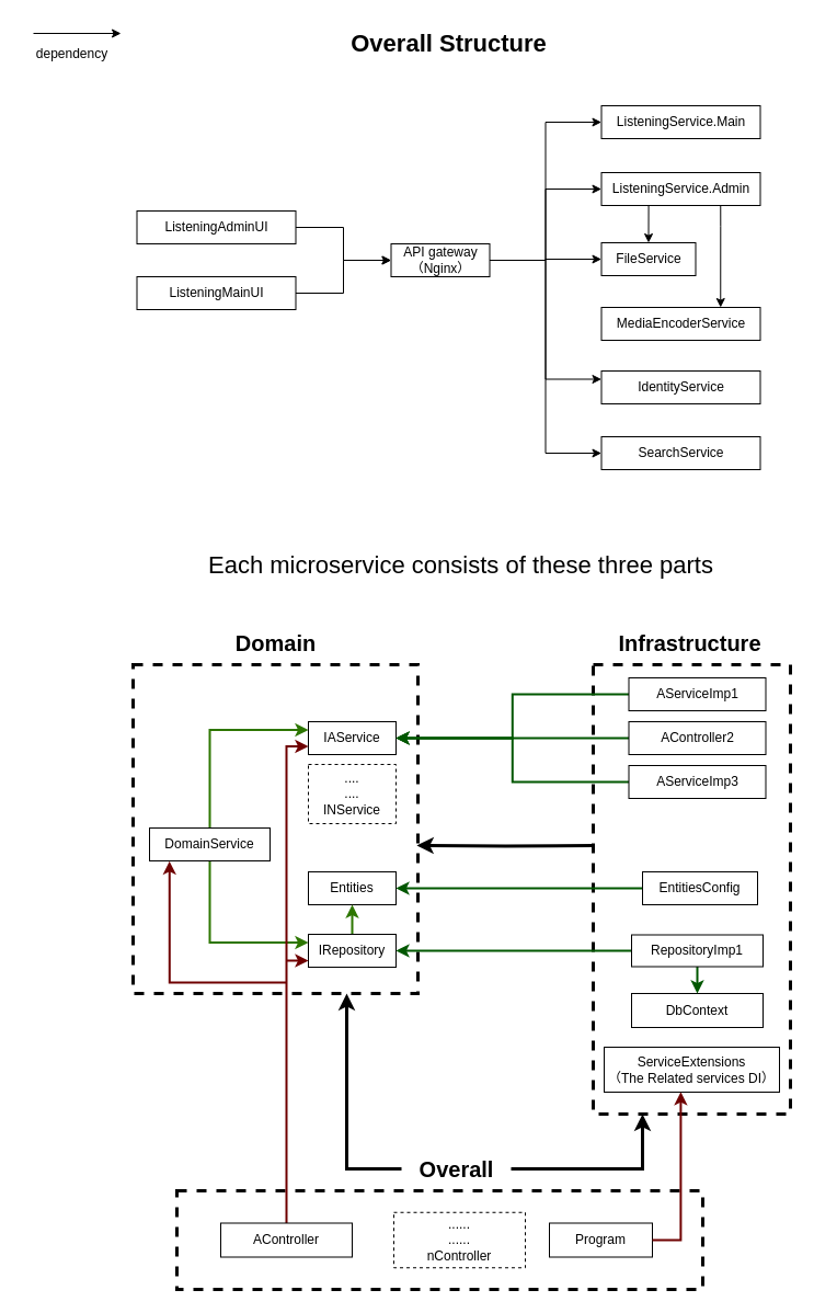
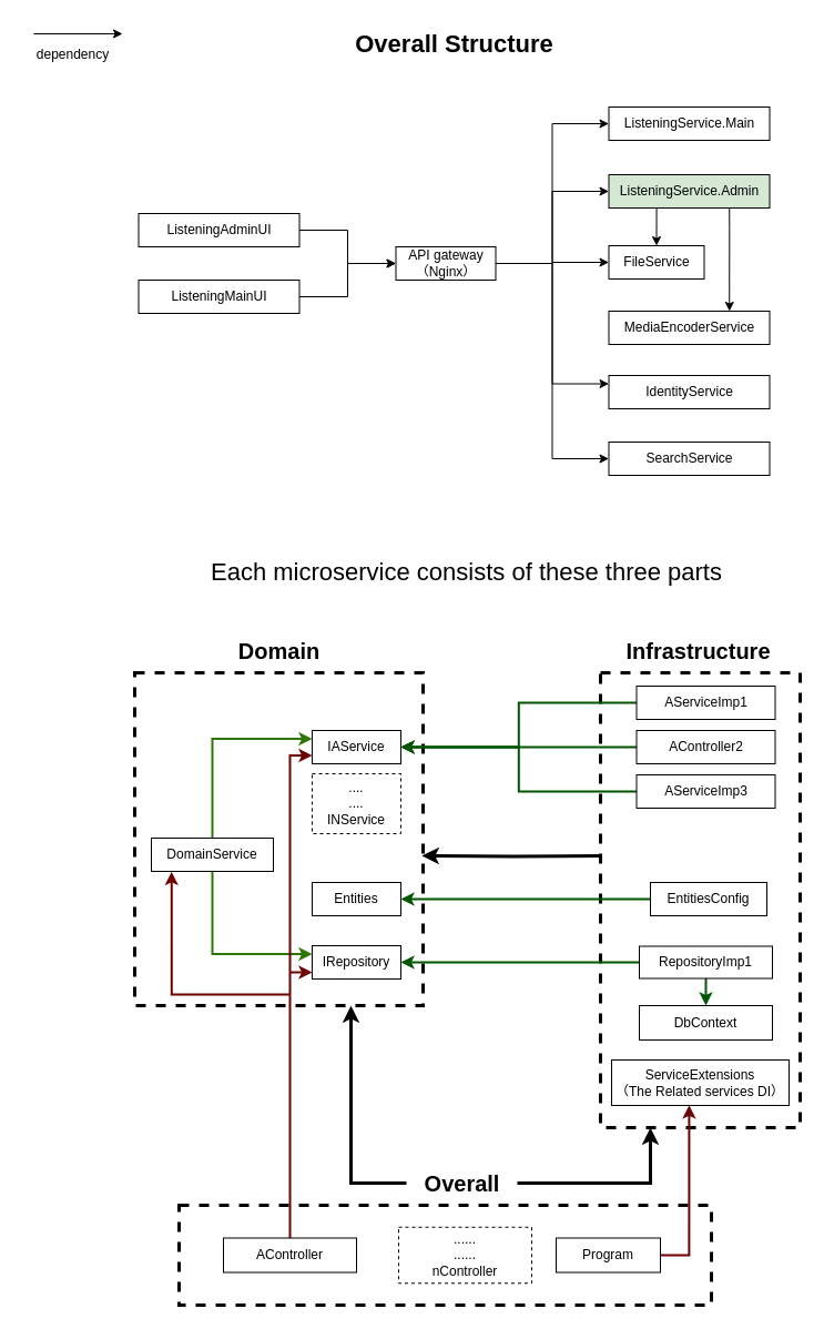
- <mxCell id="12" value="ListeningService.Admin" style="whiteSpace=wrap;html=1;rounded=0;fontSize=12;direction=west;flipH=0;" parent="2" vertex="1"><mxGeometry x="424" y="137" width="145" height="30" as="geometry" /></mxCell>
+ <mxCell id="12" value="ListeningService.Admin" style="whiteSpace=wrap;html=1;rounded=0;fontSize=12;direction=west;flipH=0;fillColor=#d5e8d4;" parent="2" vertex="1"><mxGeometry x="424" y="137" width="145" height="30" as="geometry" /></mxCell>
- <mxCell id="31" style="edgeStyle=orthogonalEdgeStyle;rounded=0;orthogonalLoop=1;jettySize=auto;html=1;entryX=0.5;entryY=1;entryDx=0;entryDy=0;fillColor=#60a917;strokeColor=#2D7600;strokeWidth=2;" parent="23" source="32" target="27" edge="1"><mxGeometry relative="1" as="geometry" /></mxCell>
